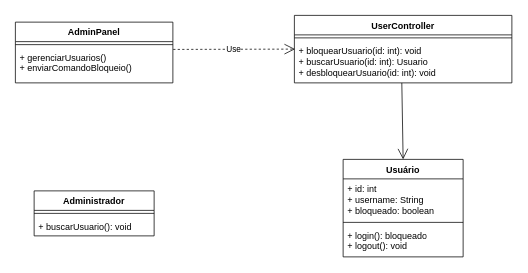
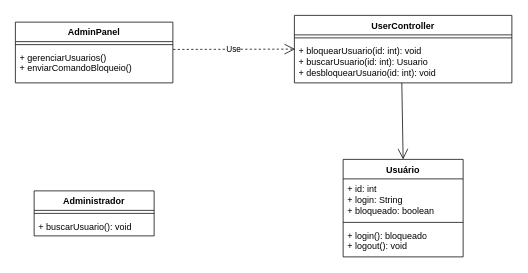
- <mxCell id="3" value="+ id: int&lt;div&gt;+ username: String&lt;/div&gt;&lt;div&gt;+ bloqueado: boolean&lt;/div&gt;" style="text;strokeColor=none;fillColor=none;align=left;verticalAlign=top;spacingLeft=4;spacingRight=4;overflow=hidden;rotatable=0;points=[[0,0.5],[1,0.5]];portConstraint=eastwest;whiteSpace=wrap;html=1;" parent="2" vertex="1"><mxGeometry y="26" width="160" height="54" as="geometry" /></mxCell>
+ <mxCell id="3" value="+ id: int&lt;div&gt;+ login: String&lt;/div&gt;&lt;div&gt;+ bloqueado: boolean&lt;/div&gt;" style="text;strokeColor=none;fillColor=none;align=left;verticalAlign=top;spacingLeft=4;spacingRight=4;overflow=hidden;rotatable=0;points=[[0,0.5],[1,0.5]];portConstraint=eastwest;whiteSpace=wrap;html=1;" parent="2" vertex="1"><mxGeometry y="26" width="160" height="54" as="geometry" /></mxCell>
